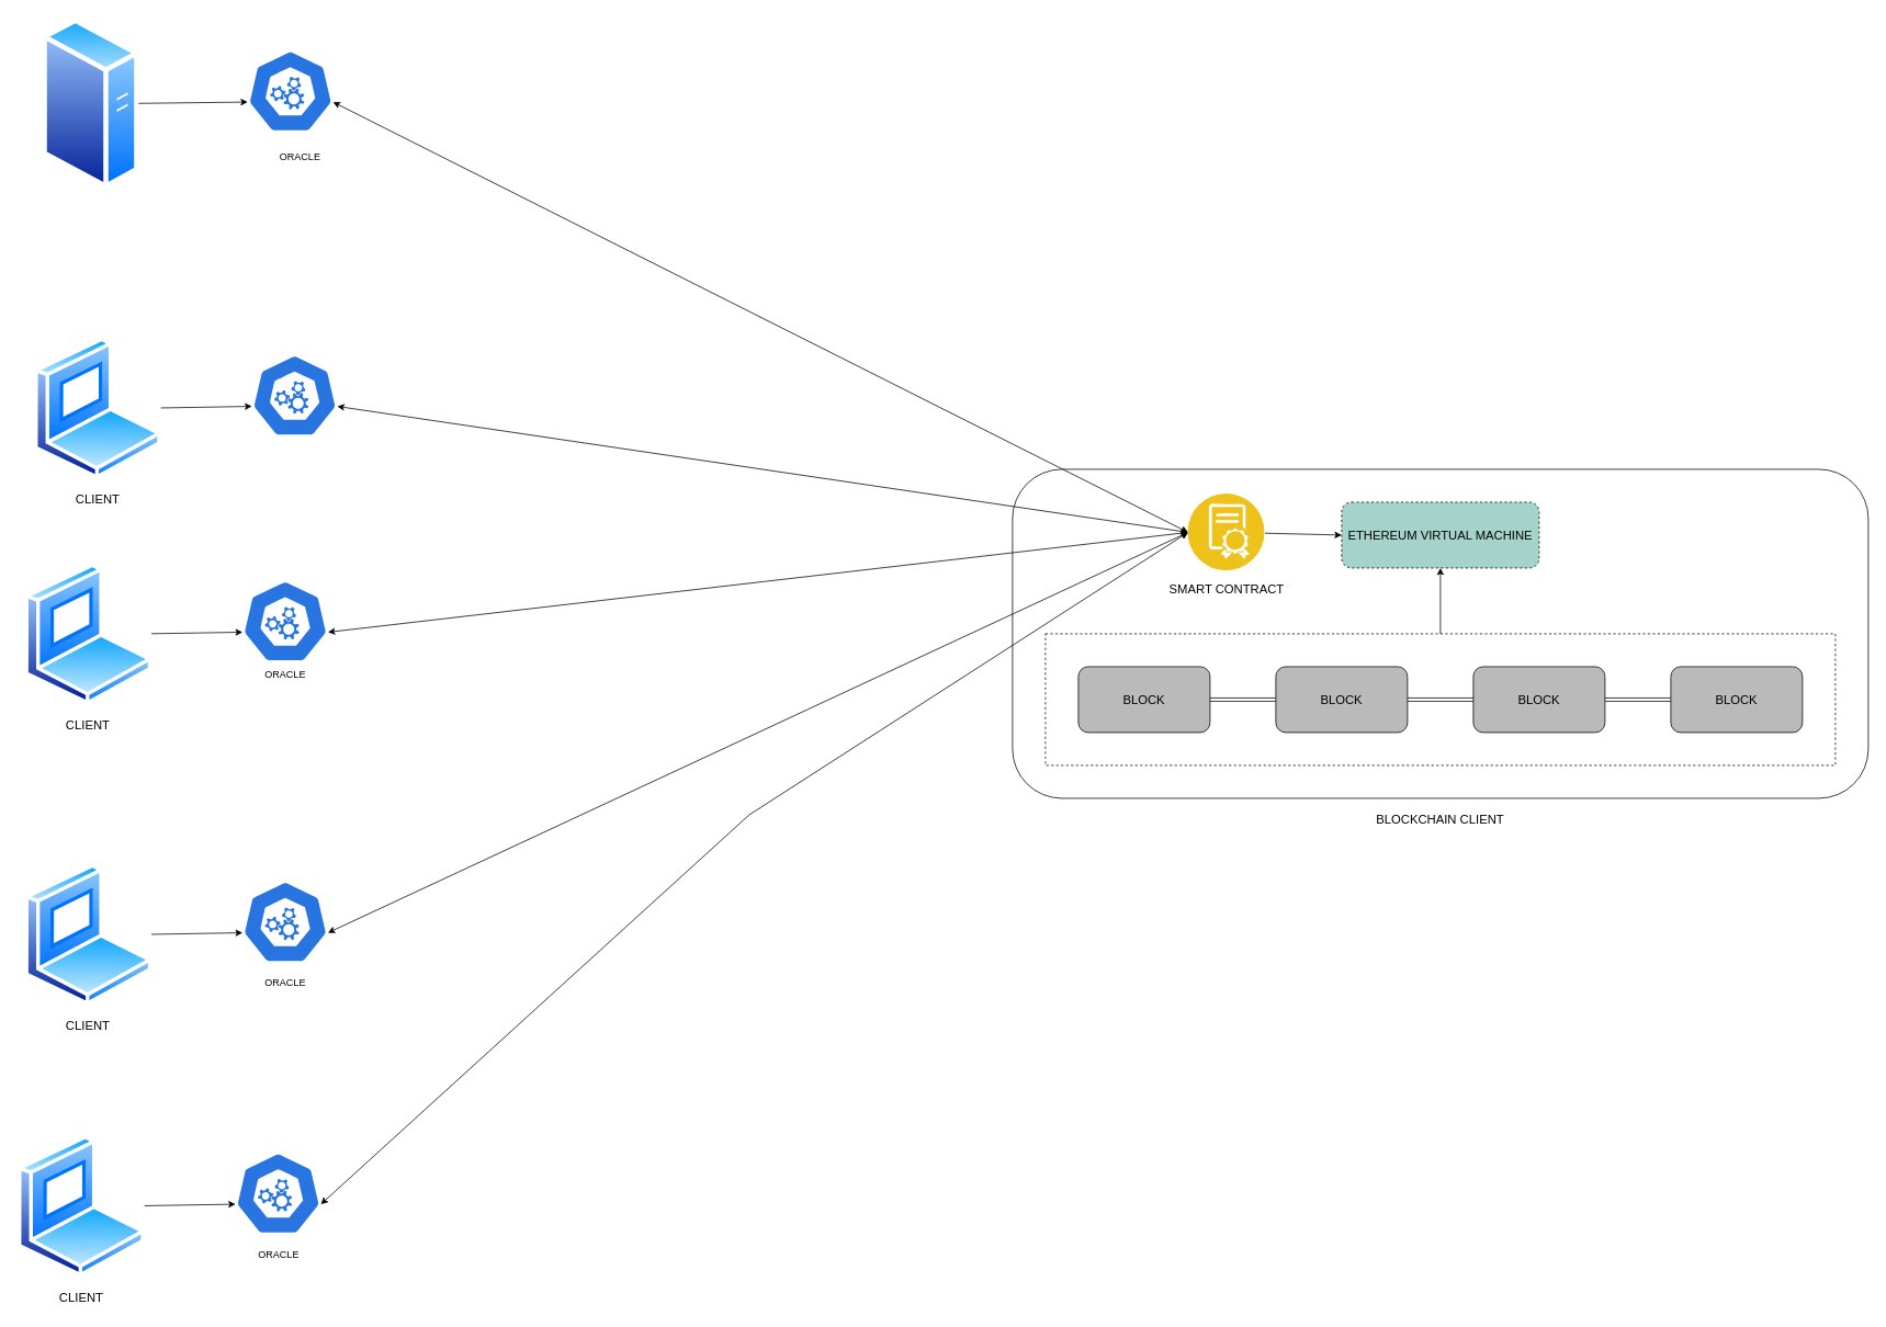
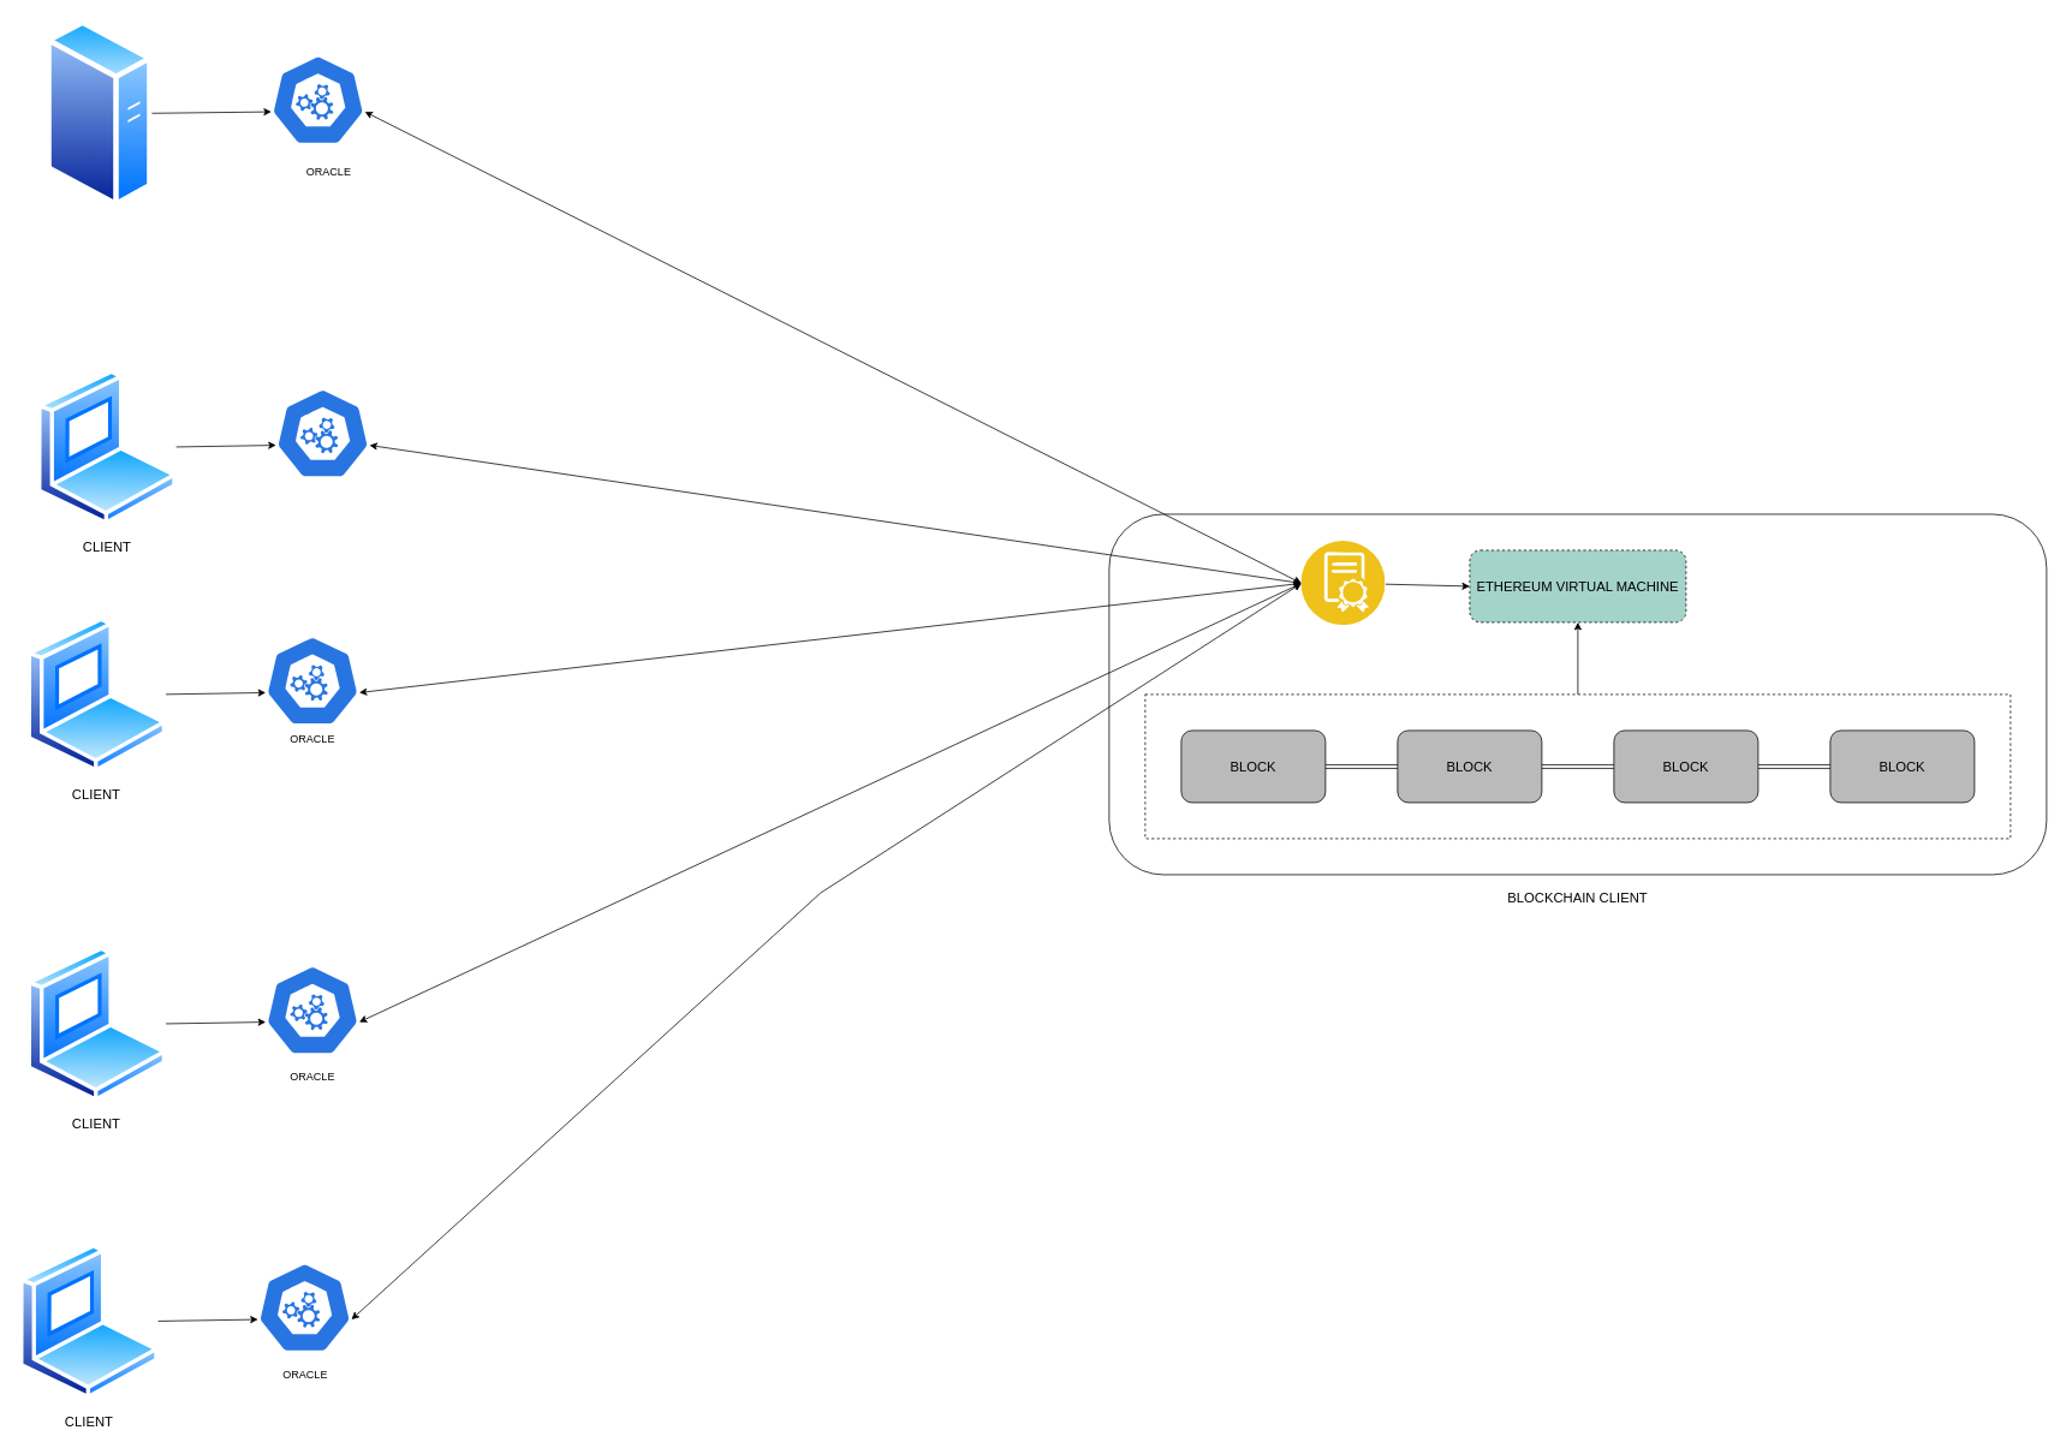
- <mxCell id="17" value="SMART CONTRACT" style="text;html=1;align=center;verticalAlign=middle;resizable=0;points=[];autosize=1;strokeColor=none;fillColor=none;fontSize=15;container=0;" parent="15" vertex="1"><mxGeometry y="100" width="160" height="30" as="geometry" /></mxCell>
